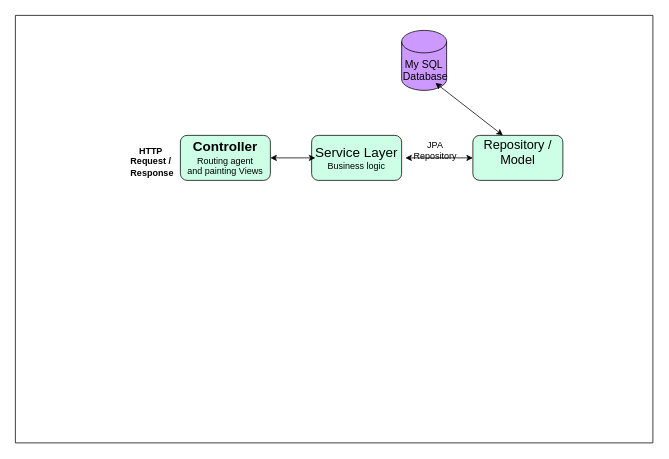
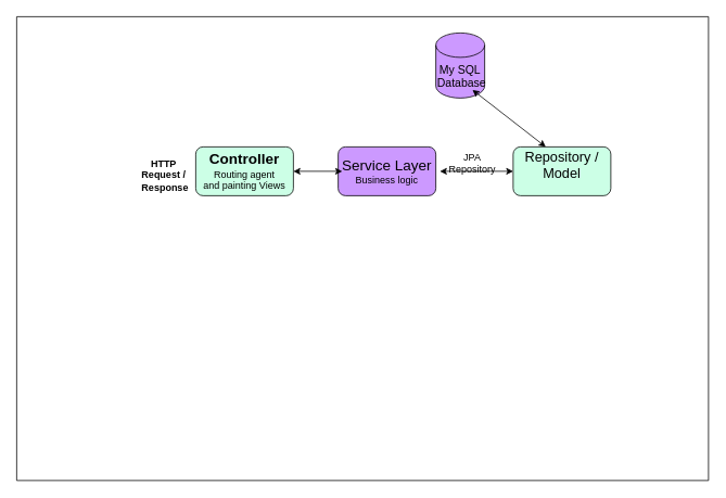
- <mxCell id="5" value="&lt;font&gt;&lt;span style=&quot;font-size: 18px&quot;&gt;Service Layer&lt;/span&gt;&lt;br&gt;&lt;font style=&quot;font-size: 12px&quot;&gt;Business logic&lt;/font&gt;&lt;br&gt;&lt;/font&gt;" style="rounded=1;whiteSpace=wrap;html=1;fillColor=#CCFFE6;" vertex="1" parent="2"><mxGeometry x="395" y="160" width="120" height="60" as="geometry" /></mxCell>
+ <mxCell id="5" value="&lt;font&gt;&lt;span style=&quot;font-size: 18px&quot;&gt;Service Layer&lt;/span&gt;&lt;br&gt;&lt;font style=&quot;font-size: 12px&quot;&gt;Business logic&lt;/font&gt;&lt;br&gt;&lt;/font&gt;" style="rounded=1;whiteSpace=wrap;html=1;fillColor=#cc99ff;" vertex="1" parent="2"><mxGeometry x="395" y="160" width="120" height="60" as="geometry" /></mxCell>
